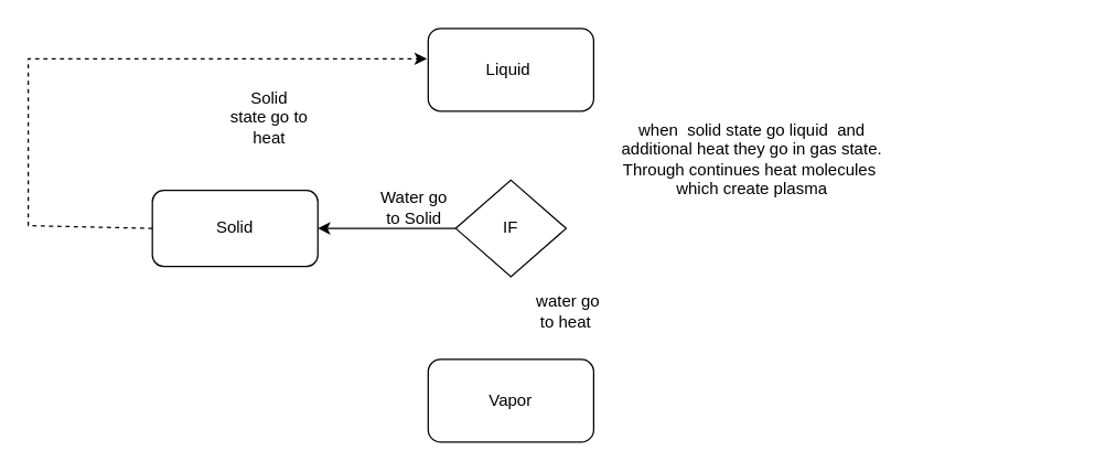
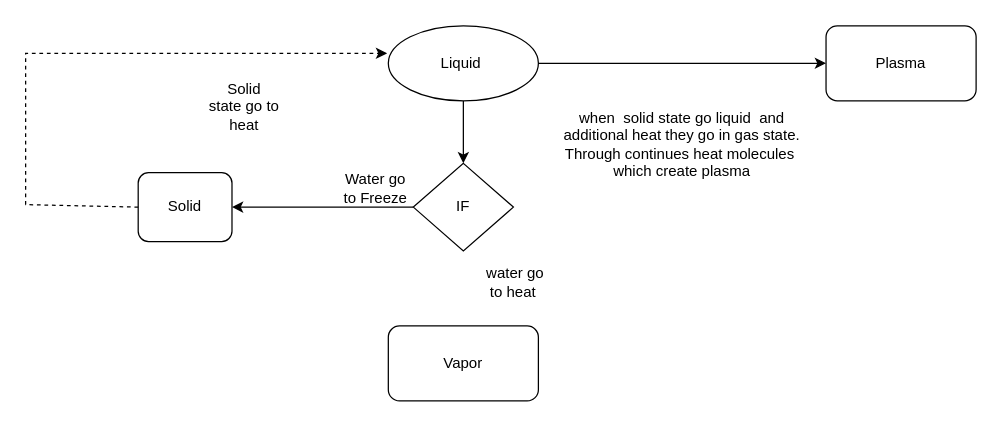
- <mxCell id="4" value="Liquid&amp;nbsp;" style="rounded=1;whiteSpace=wrap;html=1;" vertex="1" parent="1"><mxGeometry x="310" y="20" width="120" height="60" as="geometry" /></mxCell>
+ <mxCell id="4" value="Liquid&amp;nbsp;" style="ellipse;whiteSpace=wrap;html=1;" vertex="1" parent="1"><mxGeometry x="310" y="20" width="120" height="60" as="geometry" /></mxCell>
+ <mxCell id="3" value="" style="edgeStyle=orthogonalEdgeStyle;rounded=0;orthogonalLoop=1;jettySize=auto;html=1;" edge="1" parent="1" source="4" target="7"><mxGeometry relative="1" as="geometry" /></mxCell>
+ <mxCell id="7" value="Plasma" style="rounded=1;whiteSpace=wrap;html=1;" vertex="1" parent="1"><mxGeometry x="660" y="20" width="120" height="60" as="geometry" /></mxCell>
+ <mxCell id="2" style="edgeStyle=orthogonalEdgeStyle;rounded=0;orthogonalLoop=1;jettySize=auto;html=1;exitX=0.5;exitY=1;exitDx=0;exitDy=0;entryX=0.5;entryY=0;entryDx=0;entryDy=0;" edge="1" parent="1" source="4" target="9"><mxGeometry relative="1" as="geometry" /></mxCell>
- <mxCell id="11" value="Water go to Solid" style="text;html=1;strokeColor=none;fillColor=none;align=center;verticalAlign=middle;whiteSpace=wrap;rounded=0;" vertex="1" parent="1"><mxGeometry x="270" y="135" width="60" height="30" as="geometry" /></mxCell>
+ <mxCell id="11" value="Water go to Freeze" style="text;html=1;strokeColor=none;fillColor=none;align=center;verticalAlign=middle;whiteSpace=wrap;rounded=0;" vertex="1" parent="1"><mxGeometry x="270" y="135" width="60" height="30" as="geometry" /></mxCell>
- <mxCell id="6" value="Solid" style="rounded=1;whiteSpace=wrap;html=1;" vertex="1" parent="1"><mxGeometry x="110" y="137.5" width="120" height="55" as="geometry" /></mxCell>
+ <mxCell id="6" value="Solid" style="rounded=1;whiteSpace=wrap;html=1;" vertex="1" parent="1"><mxGeometry x="110" y="137.5" width="75" height="55" as="geometry" /></mxCell>
